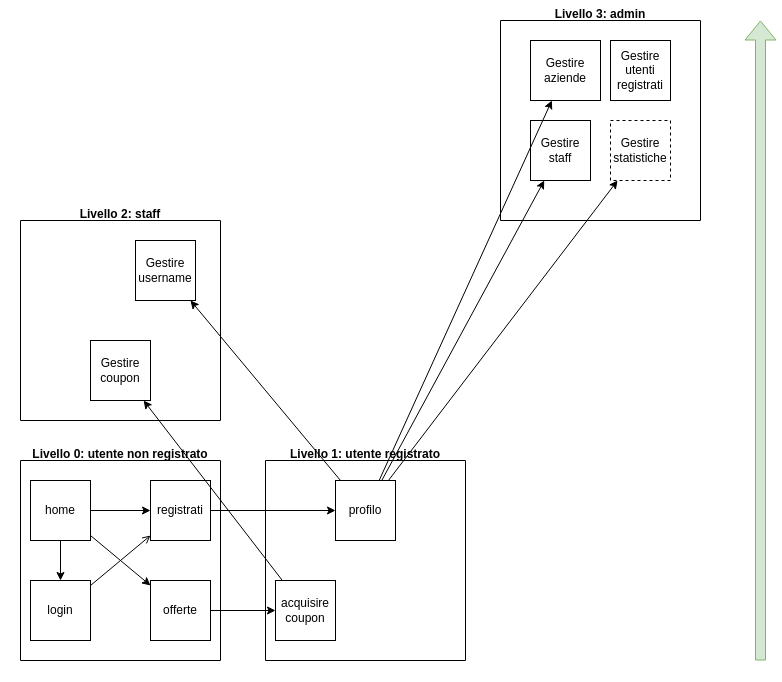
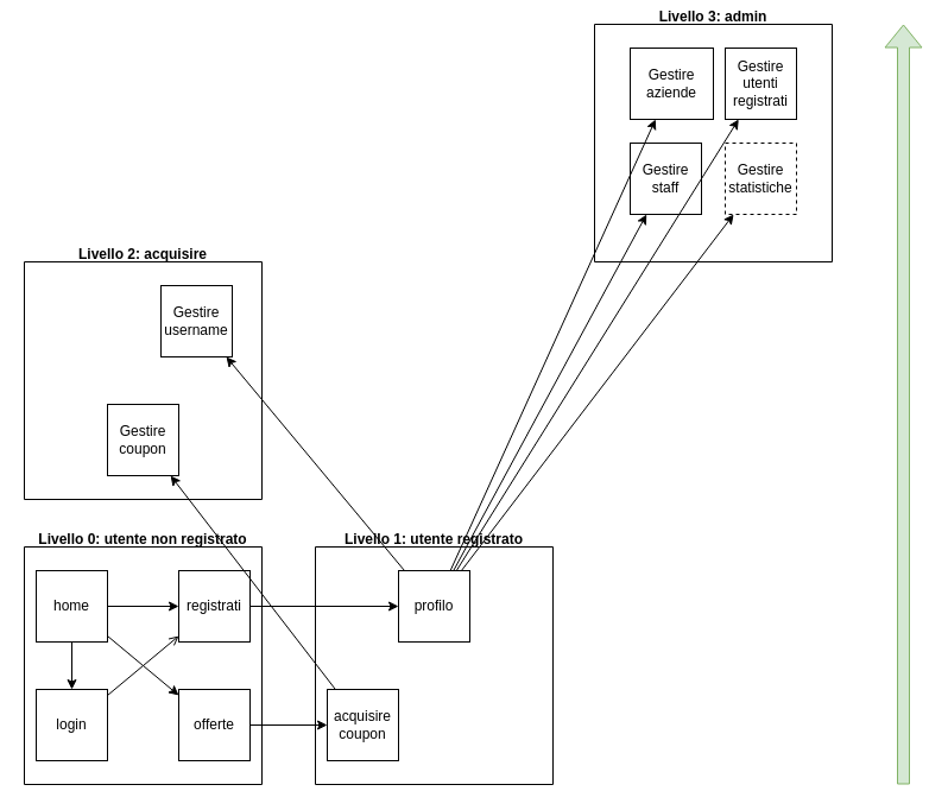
- <mxCell id="14" value="Livello 2: staff&#10;" style="swimlane;startSize=0;" vertex="1" parent="1"><mxGeometry x="20" y="220" width="200" height="200" as="geometry" /></mxCell>
+ <mxCell id="14" value="Livello 2: acquisire&#10;" style="swimlane;startSize=0;" vertex="1" parent="1"><mxGeometry x="20" y="220" width="200" height="200" as="geometry" /></mxCell>
+ <mxCell id="27" value="" style="endArrow=classic;html=1;rounded=0;" edge="1" parent="1" source="12" target="19"><mxGeometry width="50" height="50" relative="1" as="geometry"><mxPoint x="340" y="390" as="sourcePoint" /><mxPoint x="390" y="340" as="targetPoint" /></mxGeometry></mxCell>
